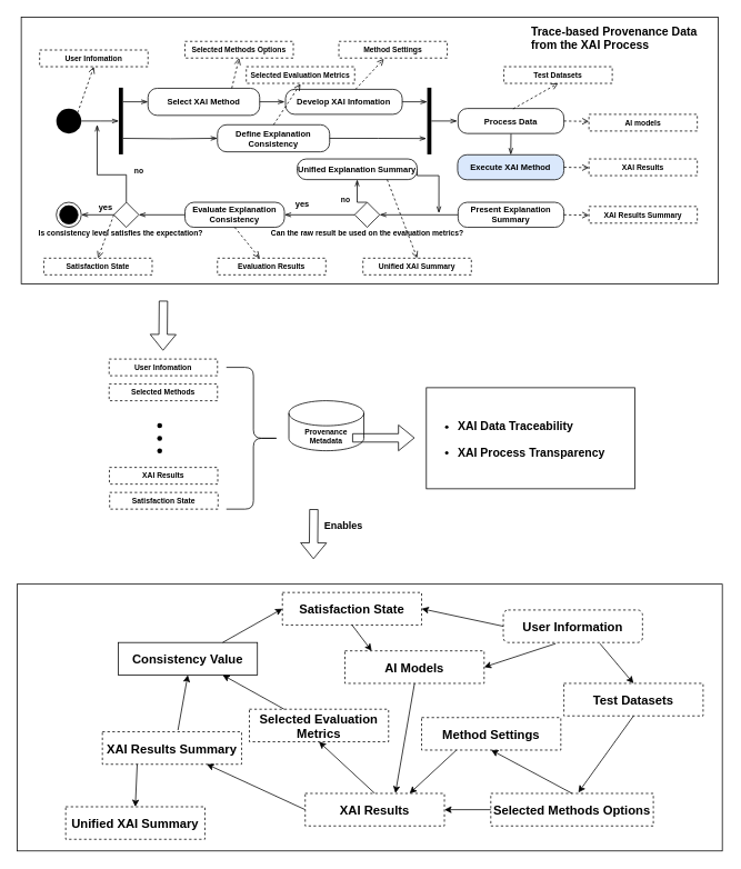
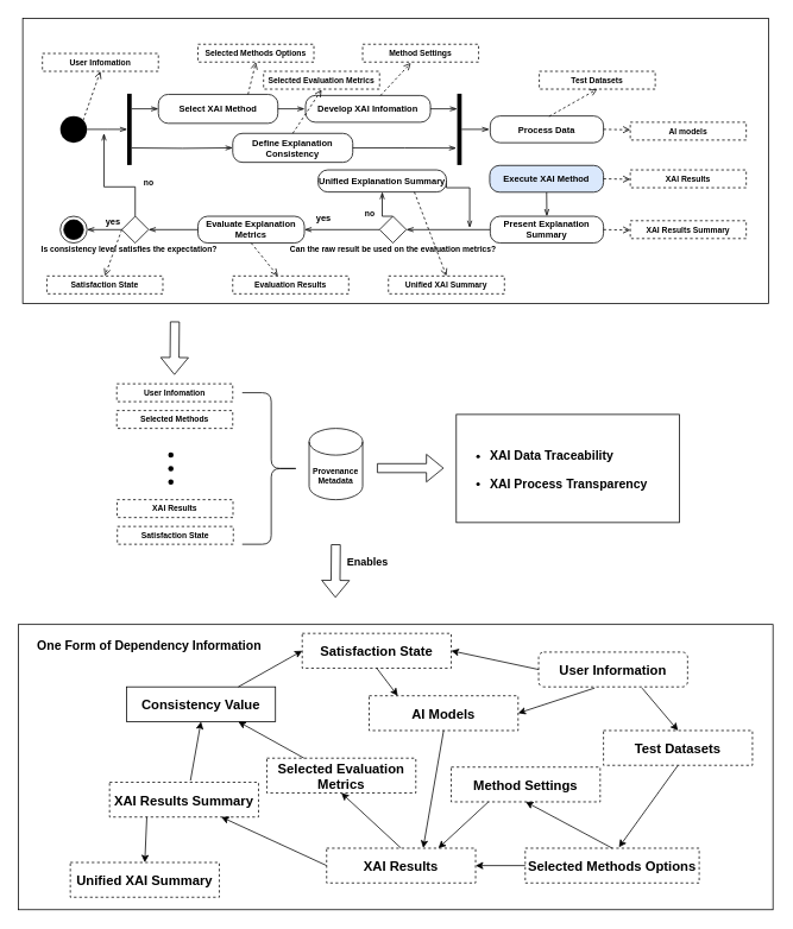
- <mxCell id="102" value="&lt;h2 style=&quot;text-align: left ; font-size: 14px&quot;&gt;&lt;span style=&quot;font-family: &amp;quot;helvetica&amp;quot; ; font-size: 14px ; text-align: center&quot;&gt;Trace-based Provenance Data from the XAI Process&lt;/span&gt;&lt;/h2&gt;" style="text;html=1;strokeColor=none;fillColor=none;align=center;verticalAlign=middle;whiteSpace=wrap;rounded=0;fontSize=14;fontStyle=1" parent="1" vertex="1"><mxGeometry x="636.07" y="20" width="215.72" height="50" as="geometry" /></mxCell>
- <mxCell id="33" style="edgeStyle=orthogonalEdgeStyle;rounded=0;orthogonalLoop=1;jettySize=auto;html=1;exitX=0.5;exitY=1;exitDx=0;exitDy=0;entryX=0.5;entryY=0;entryDx=0;entryDy=0;fontSize=9;endArrow=openThin;endFill=0;strokeWidth=1;fontStyle=1" parent="1" source="34" target="59" edge="1"><mxGeometry relative="1" as="geometry" /></mxCell>
+ <mxCell id="58" style="edgeStyle=orthogonalEdgeStyle;rounded=0;orthogonalLoop=1;jettySize=auto;html=1;exitX=0.5;exitY=1;exitDx=0;exitDy=0;entryX=0.5;entryY=0;entryDx=0;entryDy=0;fontSize=9;endArrow=openThin;endFill=0;strokeWidth=1;fontStyle=1" parent="1" source="59" target="44" edge="1"><mxGeometry relative="1" as="geometry" /></mxCell>
- <mxCell id="54" value="Evaluate Explanation&#10;Consistency" style="align=center;verticalAlign=middle;rounded=1;absoluteArcSize=1;arcSize=22;dashed=0;fontSize=10;fontStyle=1" parent="1" vertex="1"><mxGeometry x="221.4" y="242" width="119.34" height="30" as="geometry" /></mxCell>
+ <mxCell id="54" value="Evaluate Explanation&#10;Metrics" style="align=center;verticalAlign=middle;rounded=1;absoluteArcSize=1;arcSize=22;dashed=0;fontSize=10;fontStyle=1" parent="1" vertex="1"><mxGeometry x="221.4" y="242" width="119.34" height="30" as="geometry" /></mxCell>
- <mxCell id="9" value="Provenance&lt;br&gt;Metadata" style="shape=cylinder3;whiteSpace=wrap;html=1;boundedLbl=1;backgroundOutline=1;size=15;fontSize=9;fontStyle=1" parent="1" vertex="1"><mxGeometry x="346.07" y="480" width="90" height="60" as="geometry" /></mxCell>
+ <mxCell id="9" value="Provenance&lt;br&gt;Metadata" style="shape=cylinder3;whiteSpace=wrap;html=1;boundedLbl=1;backgroundOutline=1;size=15;fontSize=9;fontStyle=1" parent="1" vertex="1"><mxGeometry x="346.07" y="480" width="60" height="80" as="geometry" /></mxCell>
+ <mxCell id="97" value="&lt;h2 style=&quot;text-align: left; font-size: 14px;&quot;&gt;&lt;span style=&quot;font-family: helvetica; font-size: 14px; text-align: center;&quot;&gt;One Form of Dependency Information&lt;/span&gt;&lt;/h2&gt;" style="text;html=1;strokeColor=none;fillColor=none;align=center;verticalAlign=middle;whiteSpace=wrap;rounded=0;fontSize=14;fontStyle=1" parent="1" vertex="1"><mxGeometry x="34.68" y="699" width="264" height="50" as="geometry" /></mxCell>
